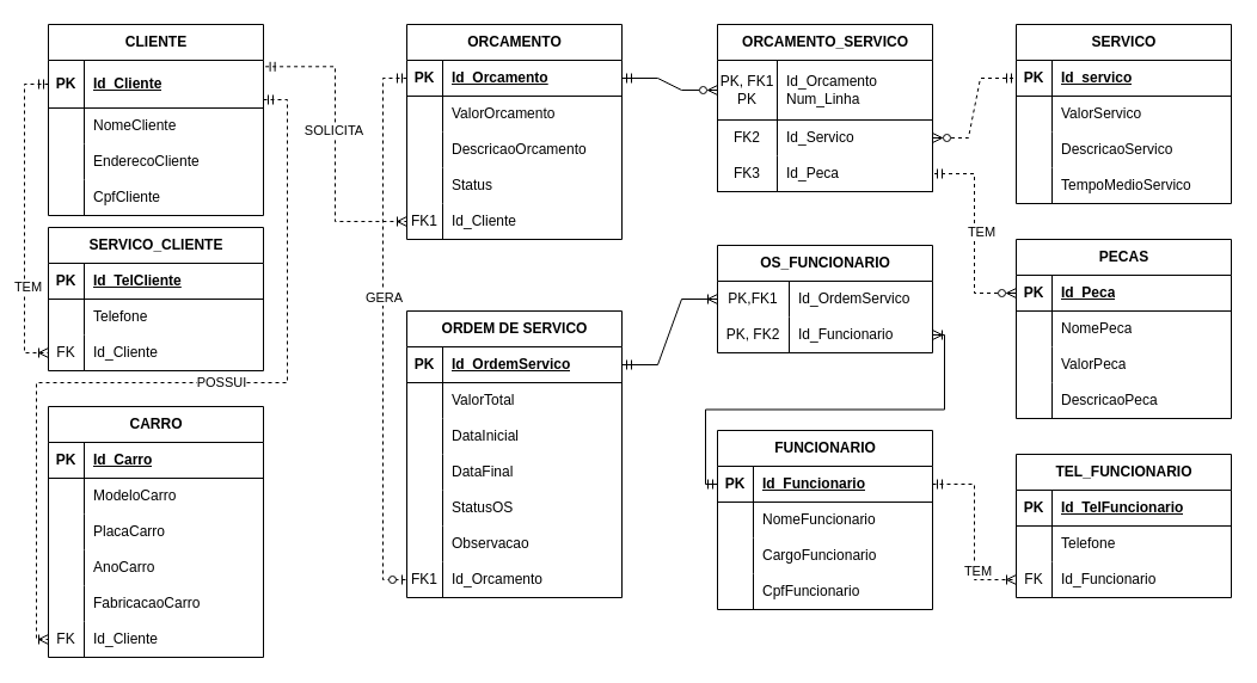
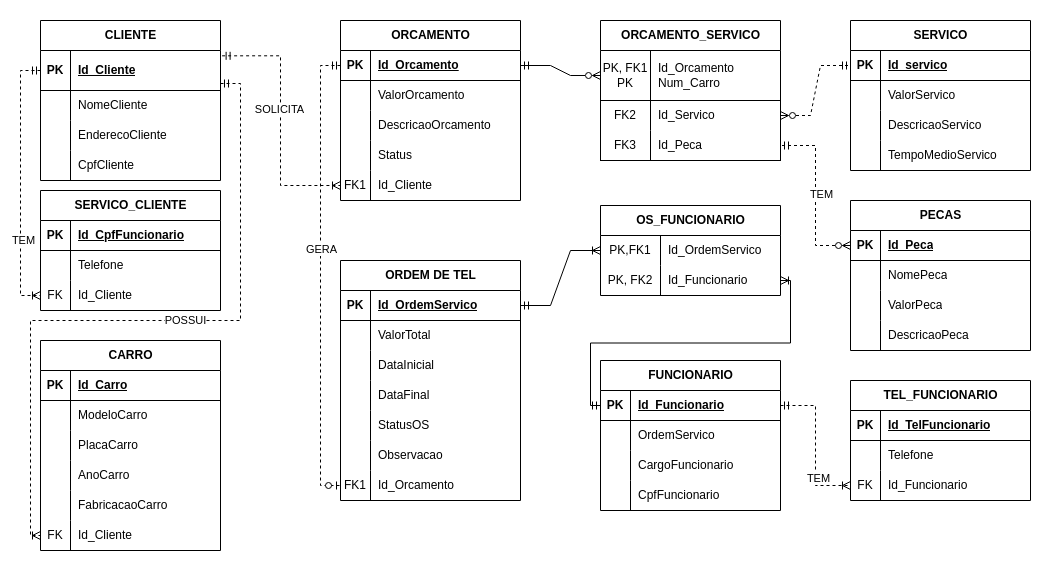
- <mxCell id="143" value="Id_Orcamento&lt;div&gt;Num_Linha&lt;/div&gt;" style="shape=partialRectangle;connectable=0;fillColor=none;top=0;left=0;bottom=0;right=0;align=left;spacingLeft=6;fontStyle=0;overflow=hidden;whiteSpace=wrap;html=1;" parent="141" vertex="1"><mxGeometry x="50" width="130" height="50" as="geometry"><mxRectangle width="130" height="50" as="alternateBounds" /></mxGeometry></mxCell>
+ <mxCell id="143" value="Id_Orcamento&lt;div&gt;Num_Carro&lt;/div&gt;" style="shape=partialRectangle;connectable=0;fillColor=none;top=0;left=0;bottom=0;right=0;align=left;spacingLeft=6;fontStyle=0;overflow=hidden;whiteSpace=wrap;html=1;" parent="141" vertex="1"><mxGeometry x="50" width="130" height="50" as="geometry"><mxRectangle width="130" height="50" as="alternateBounds" /></mxGeometry></mxCell>
- <mxCell id="124" value="Id_TelCliente" style="shape=partialRectangle;connectable=0;fillColor=none;top=0;left=0;bottom=0;right=0;align=left;spacingLeft=6;fontStyle=5;overflow=hidden;whiteSpace=wrap;html=1;" parent="122" vertex="1"><mxGeometry x="30" width="150" height="30" as="geometry"><mxRectangle width="150" height="30" as="alternateBounds" /></mxGeometry></mxCell>
+ <mxCell id="124" value="Id_CpfFuncionario" style="shape=partialRectangle;connectable=0;fillColor=none;top=0;left=0;bottom=0;right=0;align=left;spacingLeft=6;fontStyle=5;overflow=hidden;whiteSpace=wrap;html=1;" parent="122" vertex="1"><mxGeometry x="30" width="150" height="30" as="geometry"><mxRectangle width="150" height="30" as="alternateBounds" /></mxGeometry></mxCell>
- <mxCell id="63" value="ORDEM DE SERVICO" style="shape=table;startSize=30;container=1;collapsible=1;childLayout=tableLayout;fixedRows=1;rowLines=0;fontStyle=1;align=center;resizeLast=1;html=1;" parent="1" vertex="1"><mxGeometry x="340" y="260" width="180" height="240" as="geometry" /></mxCell>
+ <mxCell id="63" value="ORDEM DE TEL" style="shape=table;startSize=30;container=1;collapsible=1;childLayout=tableLayout;fixedRows=1;rowLines=0;fontStyle=1;align=center;resizeLast=1;html=1;" parent="1" vertex="1"><mxGeometry x="340" y="260" width="180" height="240" as="geometry" /></mxCell>
- <mxCell id="91" value="NomeFuncionario" style="shape=partialRectangle;connectable=0;fillColor=none;top=0;left=0;bottom=0;right=0;align=left;spacingLeft=6;overflow=hidden;whiteSpace=wrap;html=1;" parent="89" vertex="1"><mxGeometry x="30" width="150" height="30" as="geometry"><mxRectangle width="150" height="30" as="alternateBounds" /></mxGeometry></mxCell>
+ <mxCell id="91" value="OrdemServico" style="shape=partialRectangle;connectable=0;fillColor=none;top=0;left=0;bottom=0;right=0;align=left;spacingLeft=6;overflow=hidden;whiteSpace=wrap;html=1;" parent="89" vertex="1"><mxGeometry x="30" width="150" height="30" as="geometry"><mxRectangle width="150" height="30" as="alternateBounds" /></mxGeometry></mxCell>
